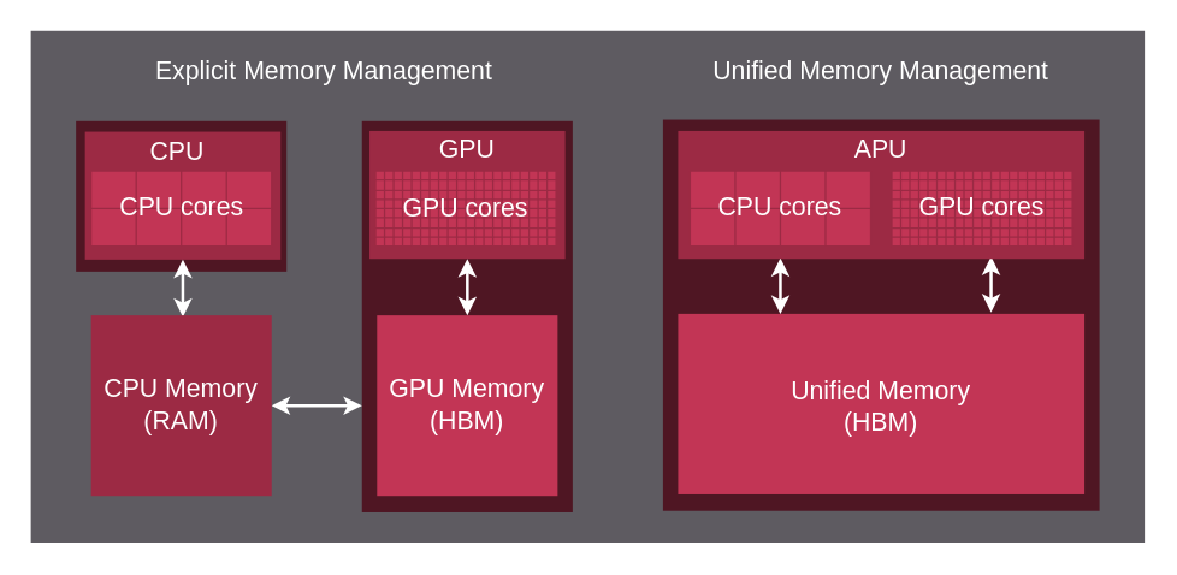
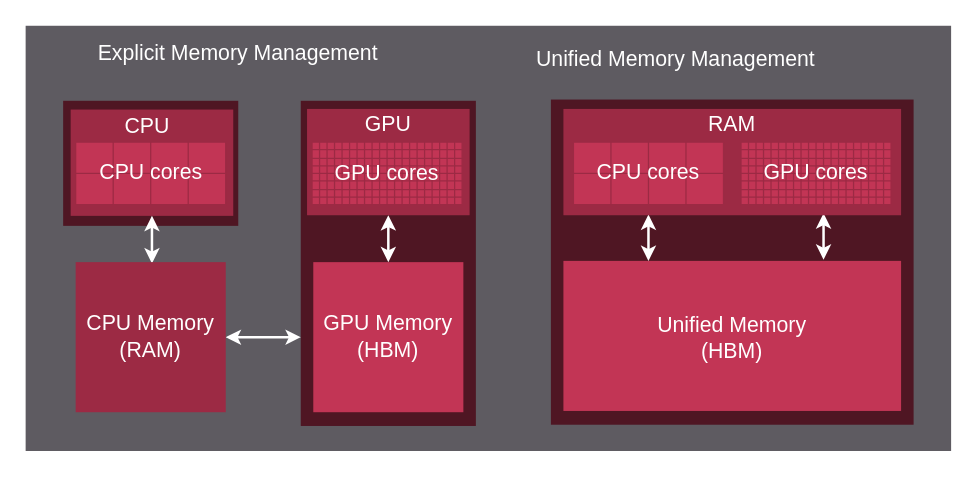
- <mxCell id="3" value="Explicit Memory Management" style="text;strokeColor=none;fillColor=none;align=center;verticalAlign=middle;rounded=0;fontFamily=Helvetica;fontSize=17;fontColor=#FFFFFF;" parent="1" vertex="1"><mxGeometry x="50" y="30" width="330" height="30" as="geometry" /></mxCell>
+ <mxCell id="3" value="Explicit Memory Management" style="text;strokeColor=none;fillColor=none;align=center;verticalAlign=middle;rounded=0;fontFamily=Helvetica;fontSize=17;fontColor=#FFFFFF;" parent="1" vertex="1"><mxGeometry x="25" y="25" width="330" height="30" as="geometry" /></mxCell>
- <mxCell id="26" value="Unified Memory Management" style="text;strokeColor=none;fillColor=none;align=center;verticalAlign=middle;rounded=0;fontFamily=Helvetica;fontSize=17;fontColor=#FFFFFF;" parent="1" vertex="1"><mxGeometry x="440" y="30" width="290" height="30" as="geometry" /></mxCell>
+ <mxCell id="26" value="Unified Memory Management" style="text;strokeColor=none;fillColor=none;align=center;verticalAlign=middle;rounded=0;fontFamily=Helvetica;fontSize=17;fontColor=#FFFFFF;" parent="1" vertex="1"><mxGeometry x="395" y="30" width="290" height="30" as="geometry" /></mxCell>
- <mxCell id="391" value="APU" style="text;html=1;strokeColor=none;fillColor=none;align=center;verticalAlign=middle;whiteSpace=wrap;rounded=0;fontSize=17;fontColor=#FFFFFF;" parent="1" vertex="1"><mxGeometry x="440" y="86" width="290" height="27" as="geometry" /></mxCell>
+ <mxCell id="391" value="RAM" style="text;html=1;strokeColor=none;fillColor=none;align=center;verticalAlign=middle;whiteSpace=wrap;rounded=0;fontSize=17;fontColor=#FFFFFF;" parent="1" vertex="1"><mxGeometry x="440" y="86" width="290" height="27" as="geometry" /></mxCell>
